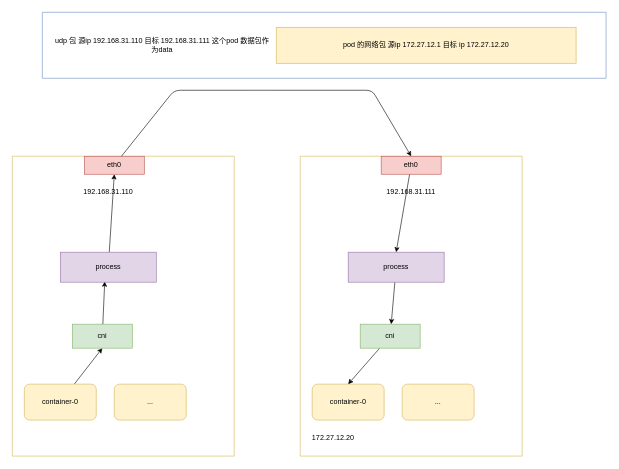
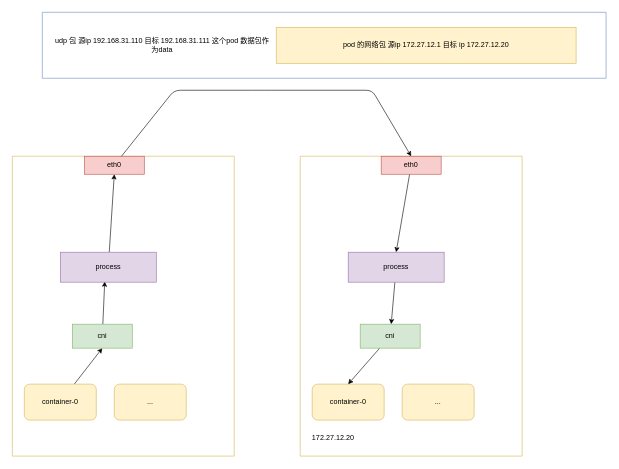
- <mxCell id="22" value="192.168.31.110" style="text;html=1;strokeColor=none;fillColor=none;align=center;verticalAlign=middle;whiteSpace=wrap;rounded=0;" parent="13" vertex="1"><mxGeometry x="90" y="50" width="140" height="20" as="geometry" /></mxCell>
- <mxCell id="11" value="192.168.31.111" style="text;html=1;strokeColor=none;fillColor=none;align=center;verticalAlign=middle;whiteSpace=wrap;rounded=0;" parent="2" vertex="1"><mxGeometry x="115" y="50" width="140" height="20" as="geometry" /></mxCell>
